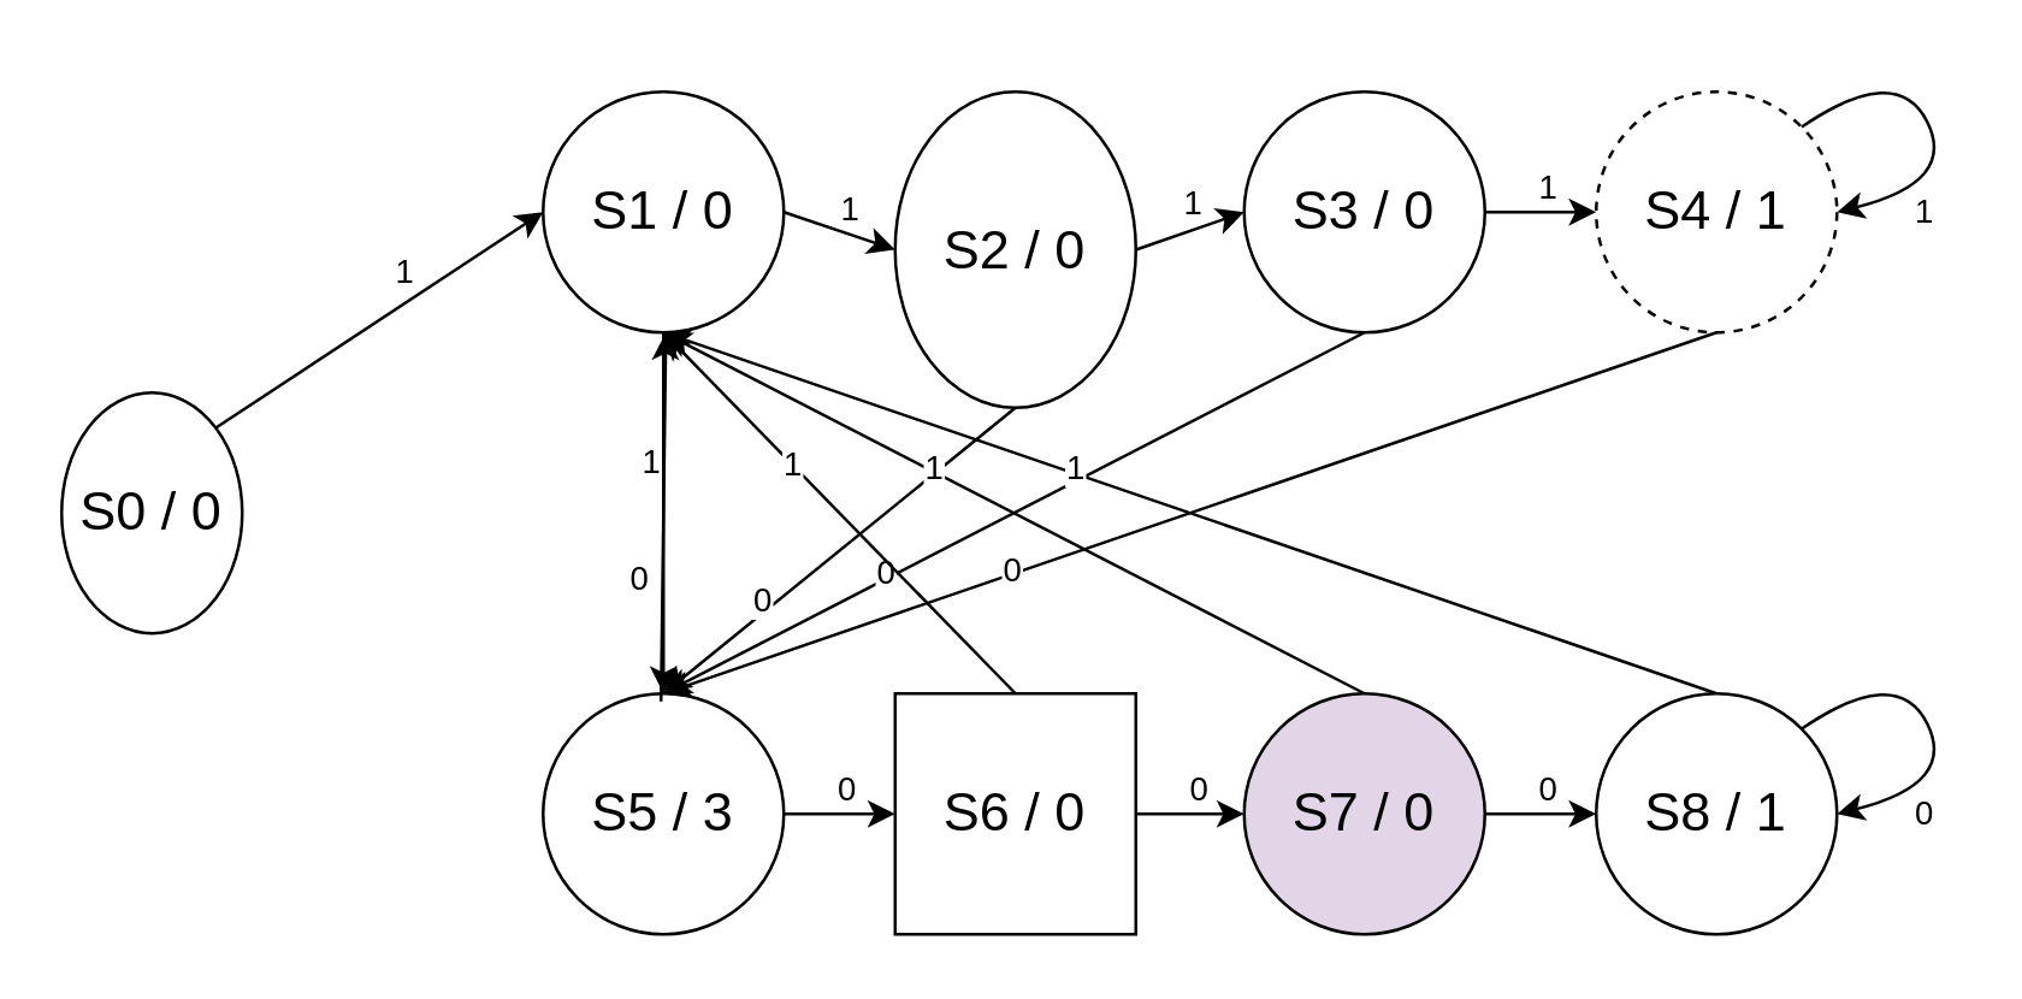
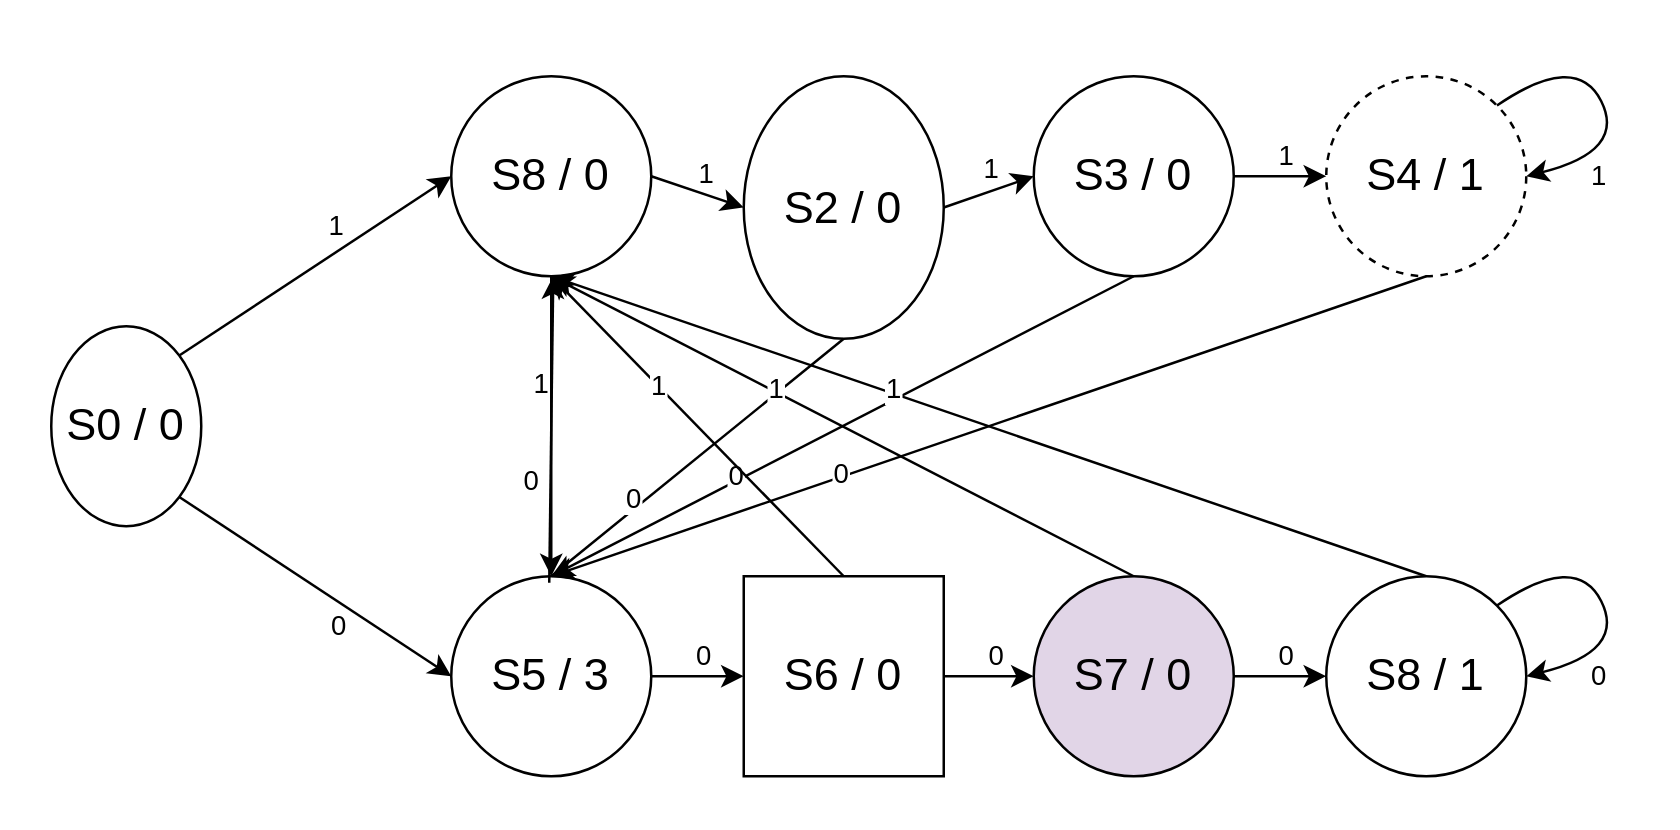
- <mxCell id="6" value="&lt;font style=&quot;font-size: 18px;&quot;&gt;S1 / 0&lt;/font&gt;" style="ellipse;whiteSpace=wrap;html=1;aspect=fixed;" vertex="1" parent="1"><mxGeometry x="180" y="30" width="80" height="80" as="geometry" /></mxCell>
+ <mxCell id="6" value="&lt;font style=&quot;font-size: 18px;&quot;&gt;S8 / 0&lt;/font&gt;" style="ellipse;whiteSpace=wrap;html=1;aspect=fixed;" vertex="1" parent="1"><mxGeometry x="180" y="30" width="80" height="80" as="geometry" /></mxCell>
- <mxCell id="16" value="" style="endArrow=classic;html=1;rounded=0;entryX=0.5;entryY=0;entryDx=0;entryDy=0;exitX=0.5;exitY=1;exitDx=0;exitDy=0;" edge="1" parent="1" source="5" target="9"><mxGeometry width="50" height="50" relative="1" as="geometry"><mxPoint x="280" y="120" as="sourcePoint" /><mxPoint x="230" y="240" as="targetPoint" /></mxGeometry></mxCell>
+ <mxCell id="16" value="" style="endArrow=none;html=1;rounded=0;entryX=0.5;entryY=0;entryDx=0;entryDy=0;exitX=0.5;exitY=1;exitDx=0;exitDy=0;" edge="1" parent="1" source="5" target="9"><mxGeometry width="50" height="50" relative="1" as="geometry"><mxPoint x="280" y="120" as="sourcePoint" /><mxPoint x="230" y="240" as="targetPoint" /></mxGeometry></mxCell>
+ <mxCell id="12" value="" style="endArrow=classic;html=1;rounded=0;entryX=0;entryY=0.5;entryDx=0;entryDy=0;exitX=1;exitY=1;exitDx=0;exitDy=0;" edge="1" parent="1" source="2" target="9"><mxGeometry width="50" height="50" relative="1" as="geometry"><mxPoint x="98" y="152" as="sourcePoint" /><mxPoint x="190" y="80" as="targetPoint" /></mxGeometry></mxCell>
+ <mxCell id="13" value="0&lt;br&gt;" style="edgeLabel;html=1;align=center;verticalAlign=middle;resizable=0;points=[];" vertex="1" connectable="0" parent="12"><mxGeometry x="0.299" y="-2" relative="1" as="geometry"><mxPoint x="-7" y="3" as="offset" /></mxGeometry></mxCell>
